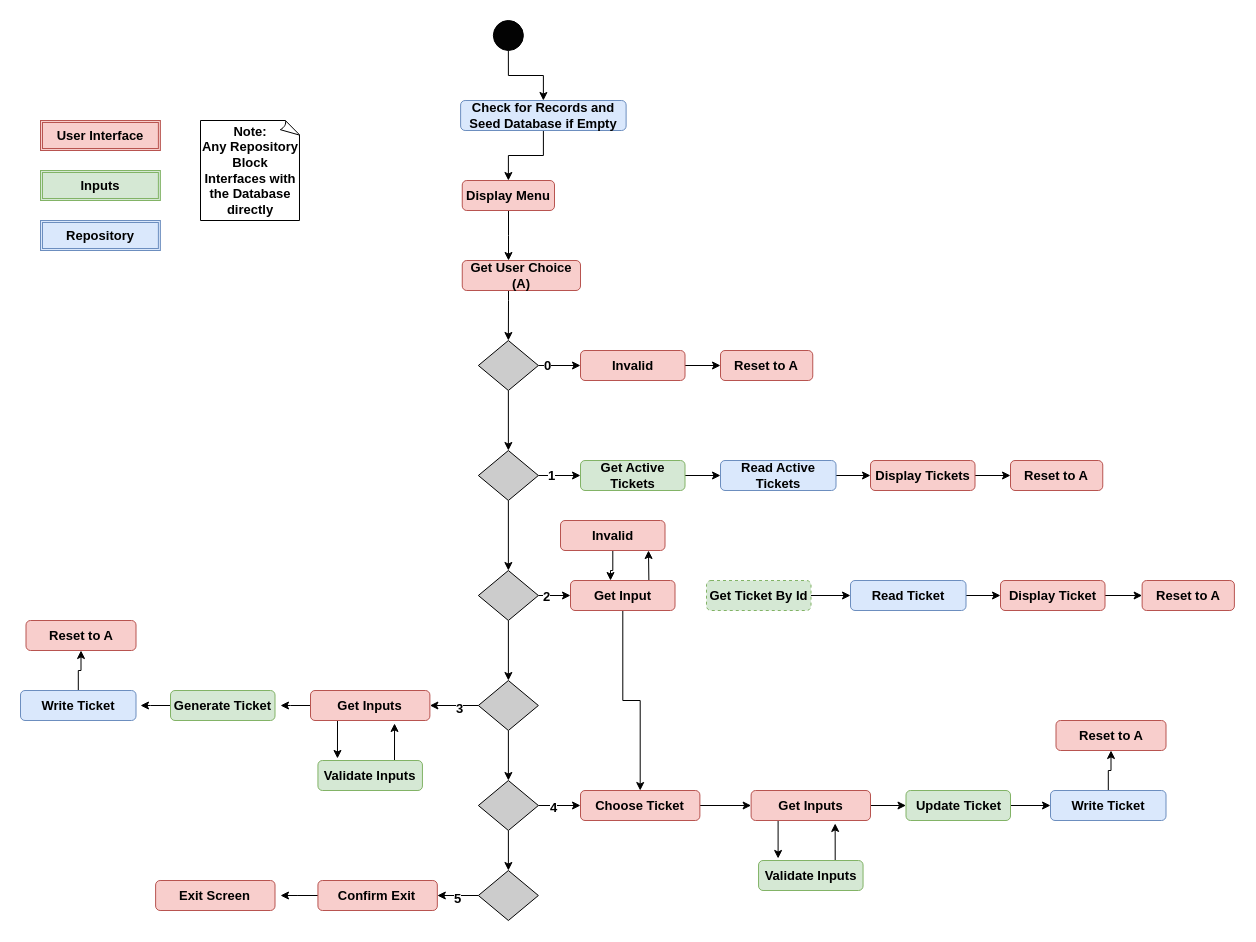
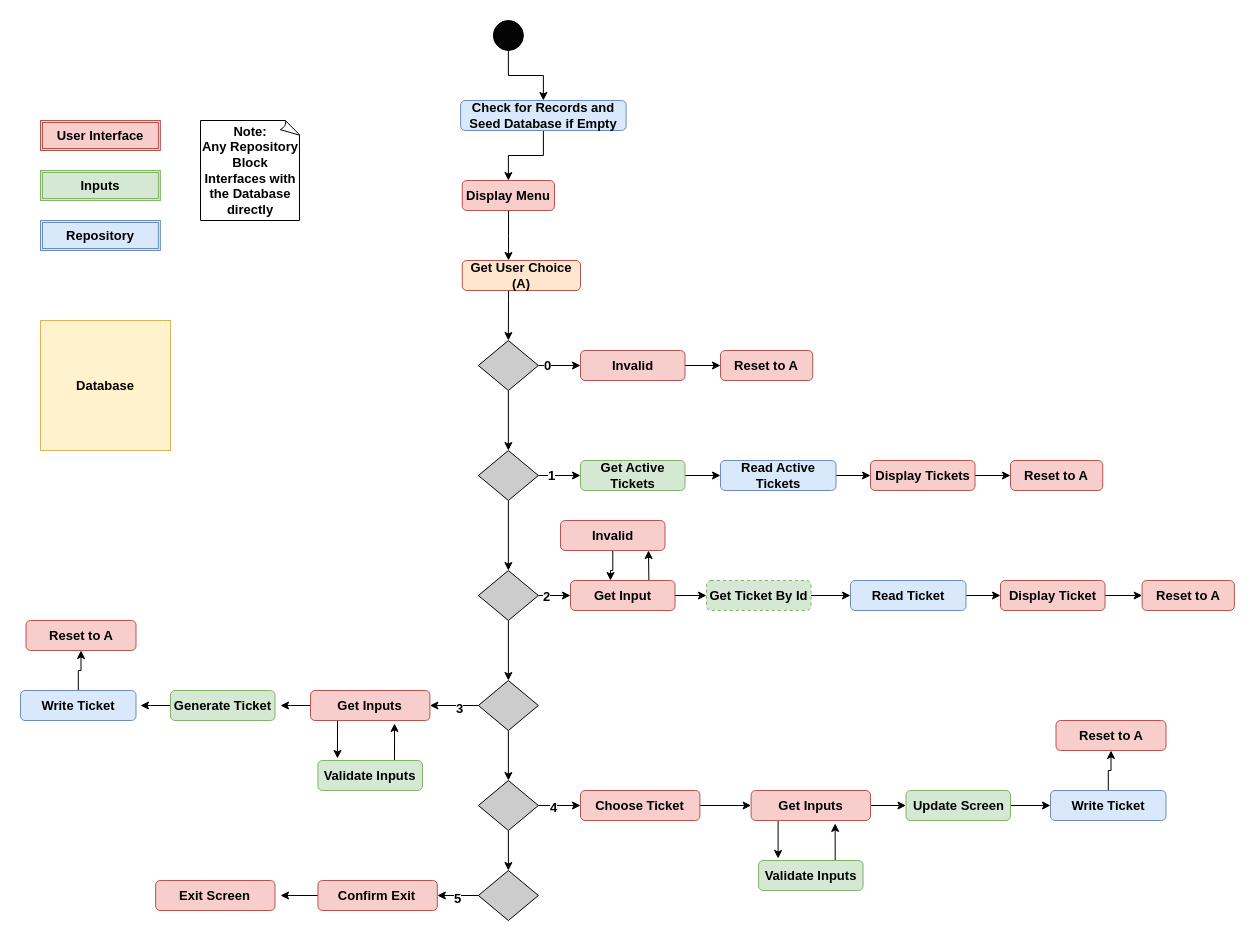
- <mxCell id="9" value="Get User Choice (A)" style="rounded=1;whiteSpace=wrap;html=1;fillColor=#f8cecc;strokeColor=#b85450;fontSize=13;fontStyle=1" vertex="1" parent="1"><mxGeometry x="461.75" y="260" width="118.25" height="30" as="geometry" /></mxCell>
+ <mxCell id="9" value="Get User Choice (A)" style="rounded=1;whiteSpace=wrap;html=1;fillColor=#ffe6cc;strokeColor=#b85450;fontSize=13;fontStyle=1;" vertex="1" parent="1"><mxGeometry x="461.75" y="260" width="118.25" height="30" as="geometry" /></mxCell>
+ <mxCell id="23" value="Database" style="whiteSpace=wrap;html=1;aspect=fixed;fillColor=#fff2cc;strokeColor=#d6b656;fontSize=13;fontStyle=1" vertex="1" parent="1"><mxGeometry x="40" y="320" width="130" height="130" as="geometry" /></mxCell>
- <mxCell id="35" style="edgeStyle=orthogonalEdgeStyle;rounded=0;orthogonalLoop=1;jettySize=auto;html=1;fontSize=13;fontStyle=1;" edge="1" parent="1" source="37" target="68"><mxGeometry relative="1" as="geometry" /></mxCell>
+ <mxCell id="35" style="edgeStyle=orthogonalEdgeStyle;rounded=0;orthogonalLoop=1;jettySize=auto;html=1;entryX=0;entryY=0.5;entryDx=0;entryDy=0;fontSize=13;fontStyle=1" edge="1" parent="1" source="37" target="30"><mxGeometry relative="1" as="geometry" /></mxCell>
- <mxCell id="75" value="Update Ticket" style="rounded=1;whiteSpace=wrap;html=1;fillColor=#d5e8d4;strokeColor=#82b366;fontSize=13;fontStyle=1" vertex="1" parent="1"><mxGeometry x="905.5" y="790" width="104.5" height="30" as="geometry" /></mxCell>
+ <mxCell id="75" value="Update Screen" style="rounded=1;whiteSpace=wrap;html=1;fillColor=#d5e8d4;strokeColor=#82b366;fontSize=13;fontStyle=1" vertex="1" parent="1"><mxGeometry x="905.5" y="790" width="104.5" height="30" as="geometry" /></mxCell>
